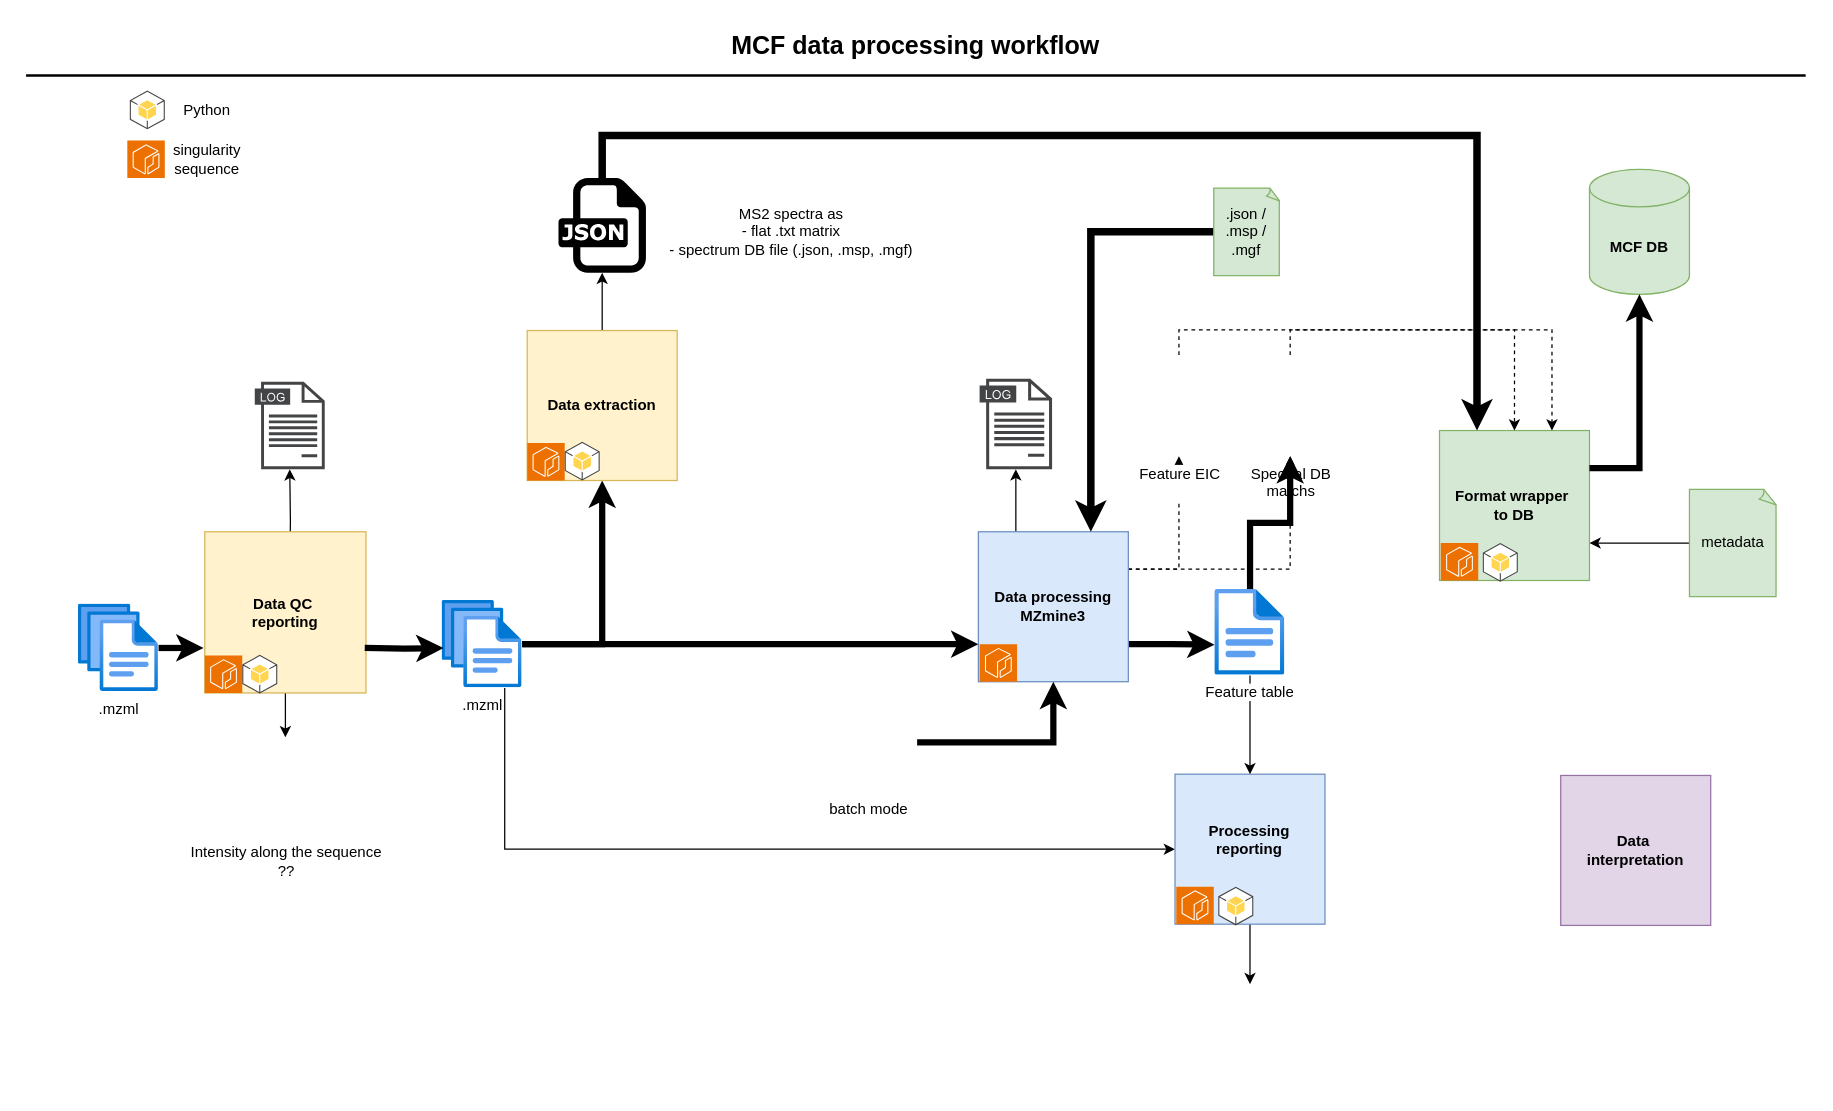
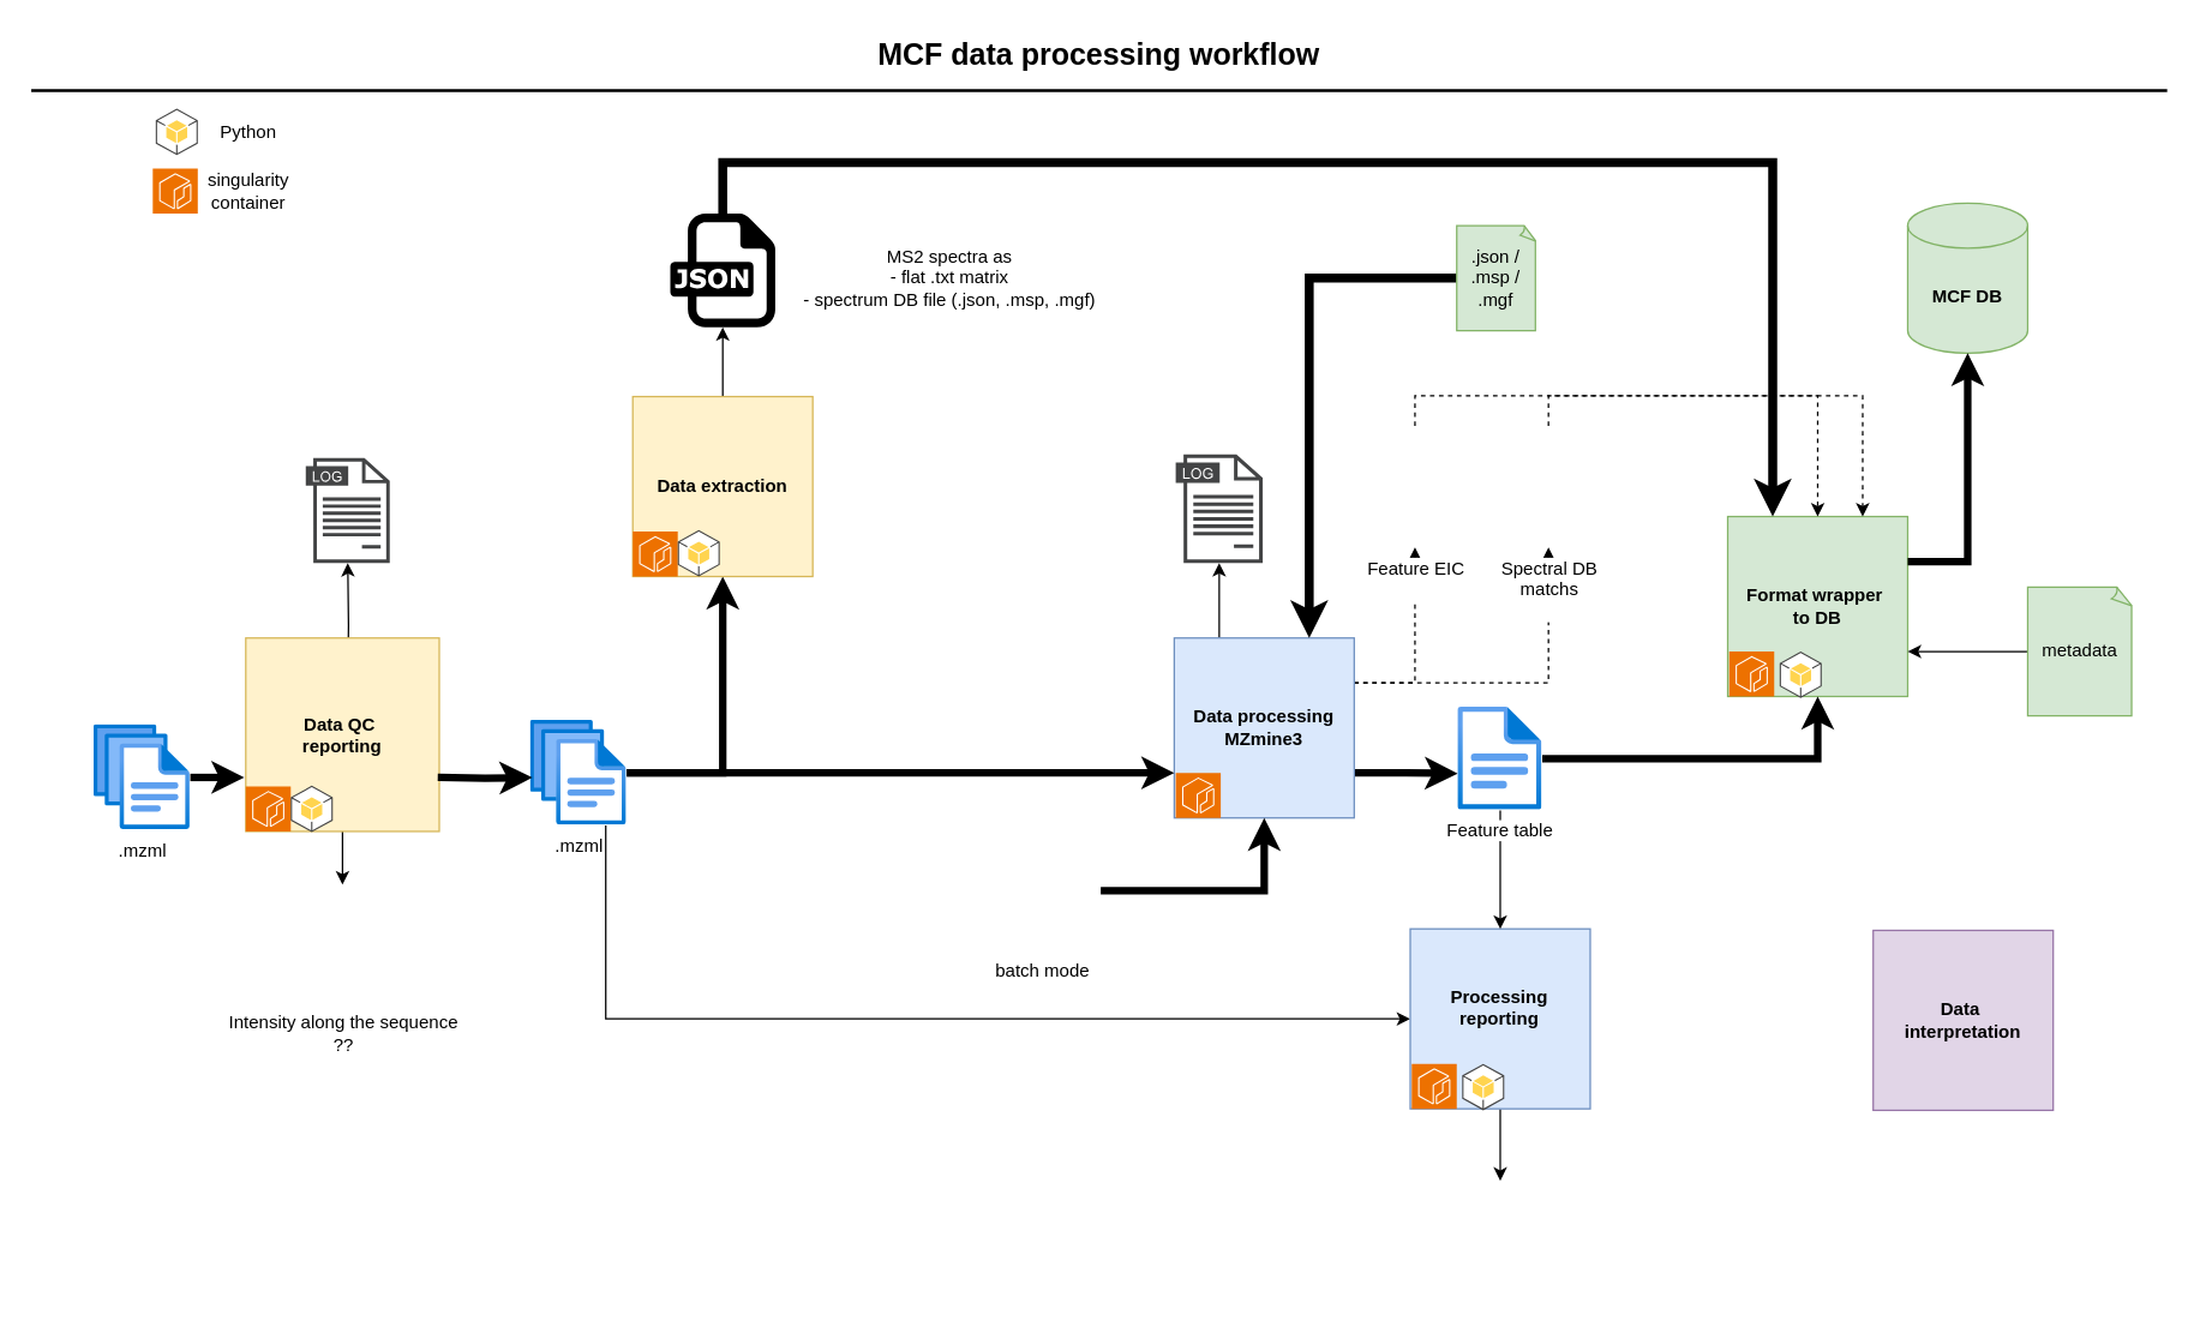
- <mxCell id="29" value="singularity sequence" style="text;html=1;align=center;verticalAlign=middle;whiteSpace=wrap;rounded=0;" parent="1" vertex="1"><mxGeometry x="134.5" y="112" width="60" height="30" as="geometry" /></mxCell>
+ <mxCell id="29" value="singularity container" style="text;html=1;align=center;verticalAlign=middle;whiteSpace=wrap;rounded=0;" parent="1" vertex="1"><mxGeometry x="134.5" y="112" width="60" height="30" as="geometry" /></mxCell>
- <mxCell id="50" style="edgeStyle=orthogonalEdgeStyle;rounded=0;orthogonalLoop=1;jettySize=auto;html=1;strokeWidth=5;" parent="1" source="51" target="42" edge="1"><mxGeometry relative="1" as="geometry" /></mxCell>
+ <mxCell id="50" style="edgeStyle=orthogonalEdgeStyle;rounded=0;orthogonalLoop=1;jettySize=auto;html=1;strokeWidth=5;" parent="1" source="51" target="34" edge="1"><mxGeometry relative="1" as="geometry" /></mxCell>
